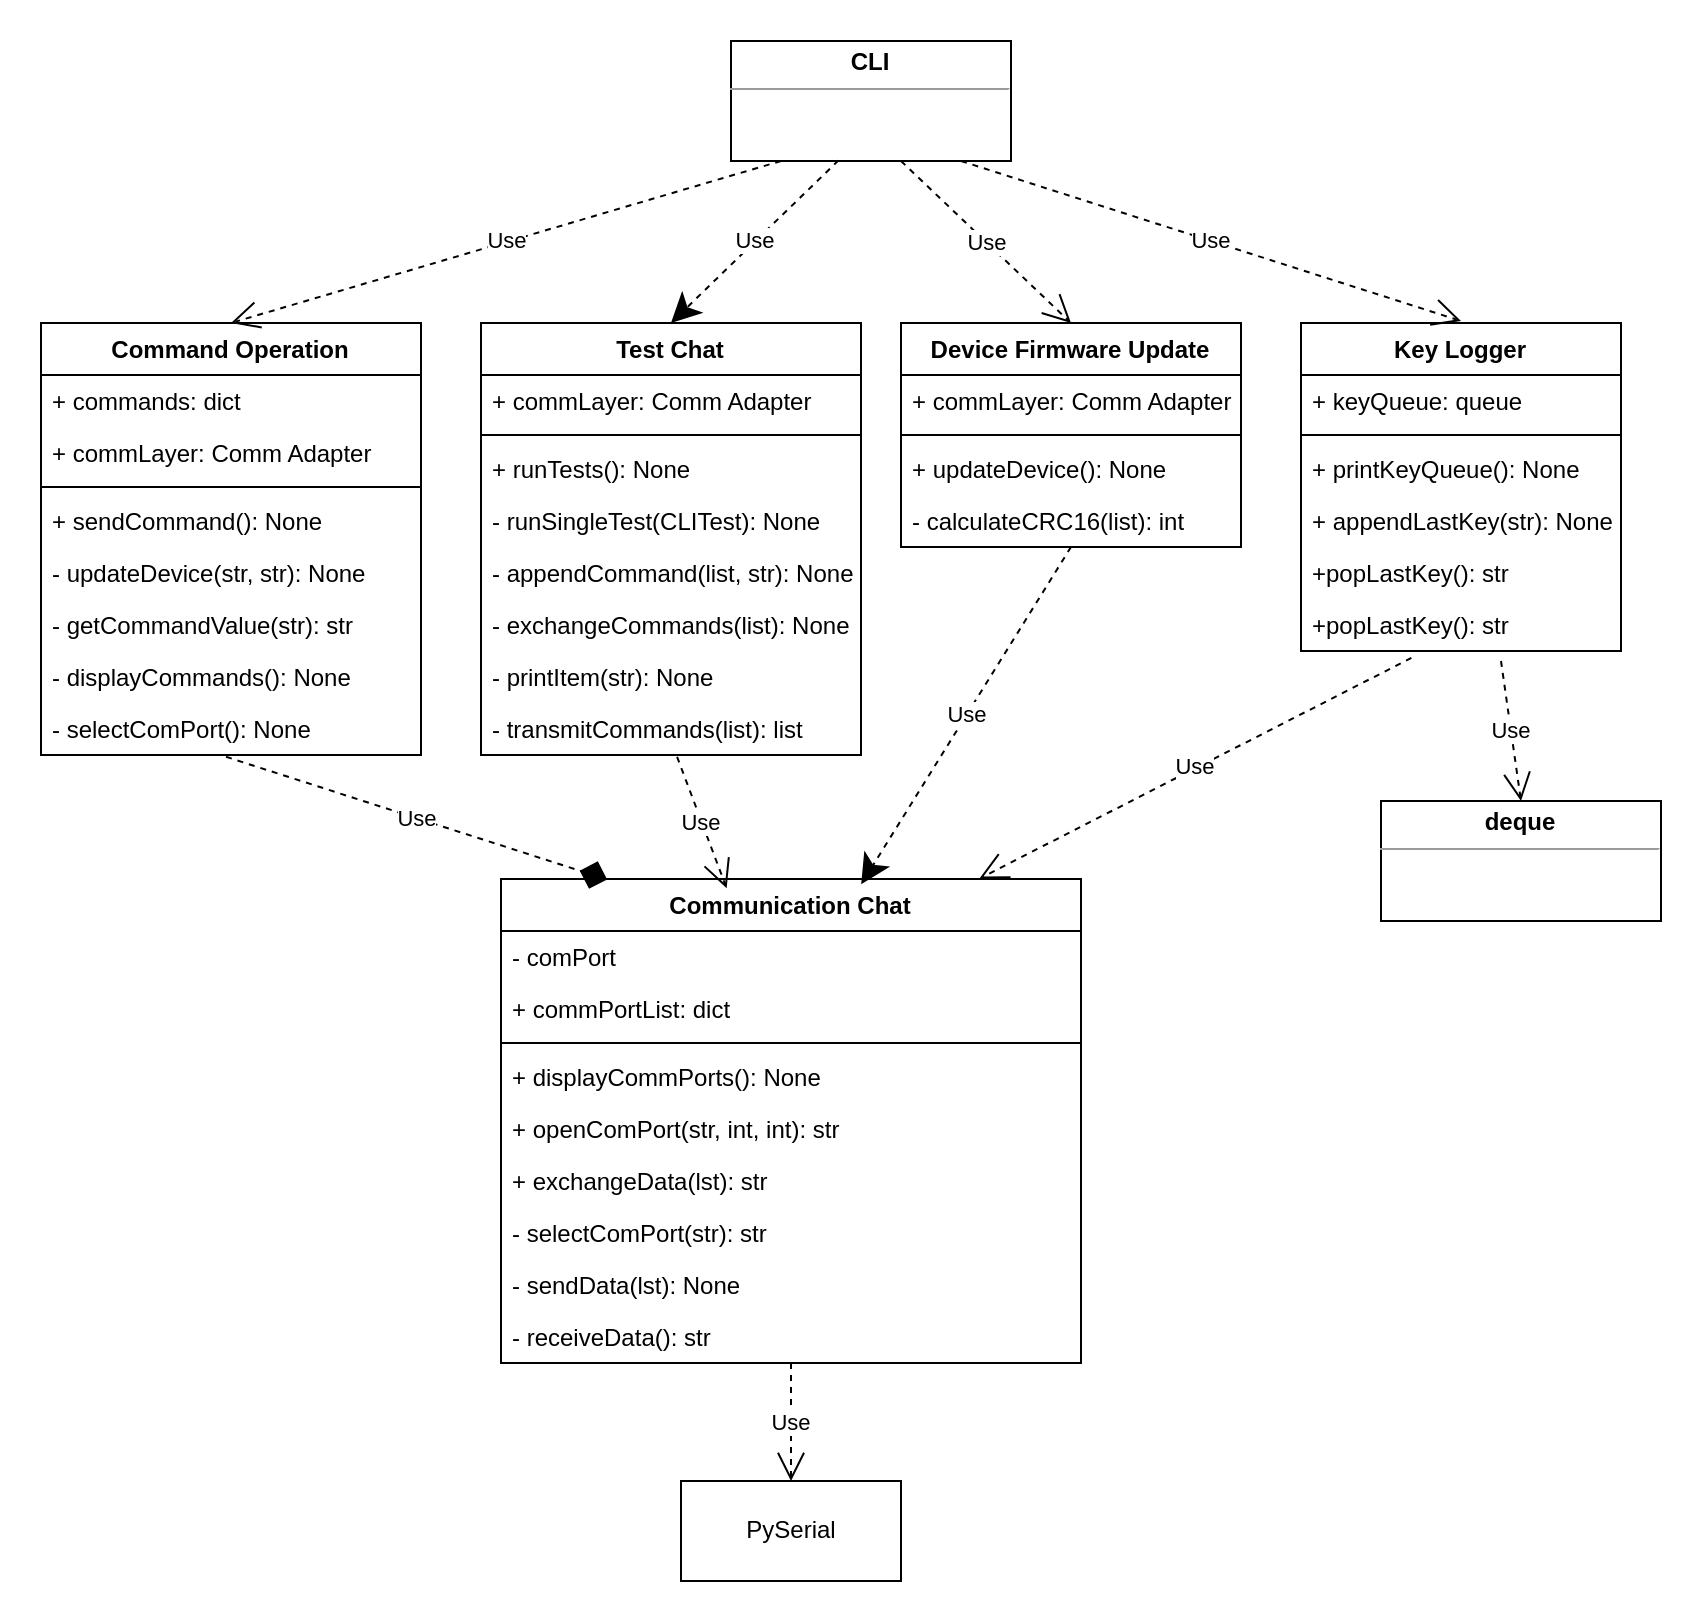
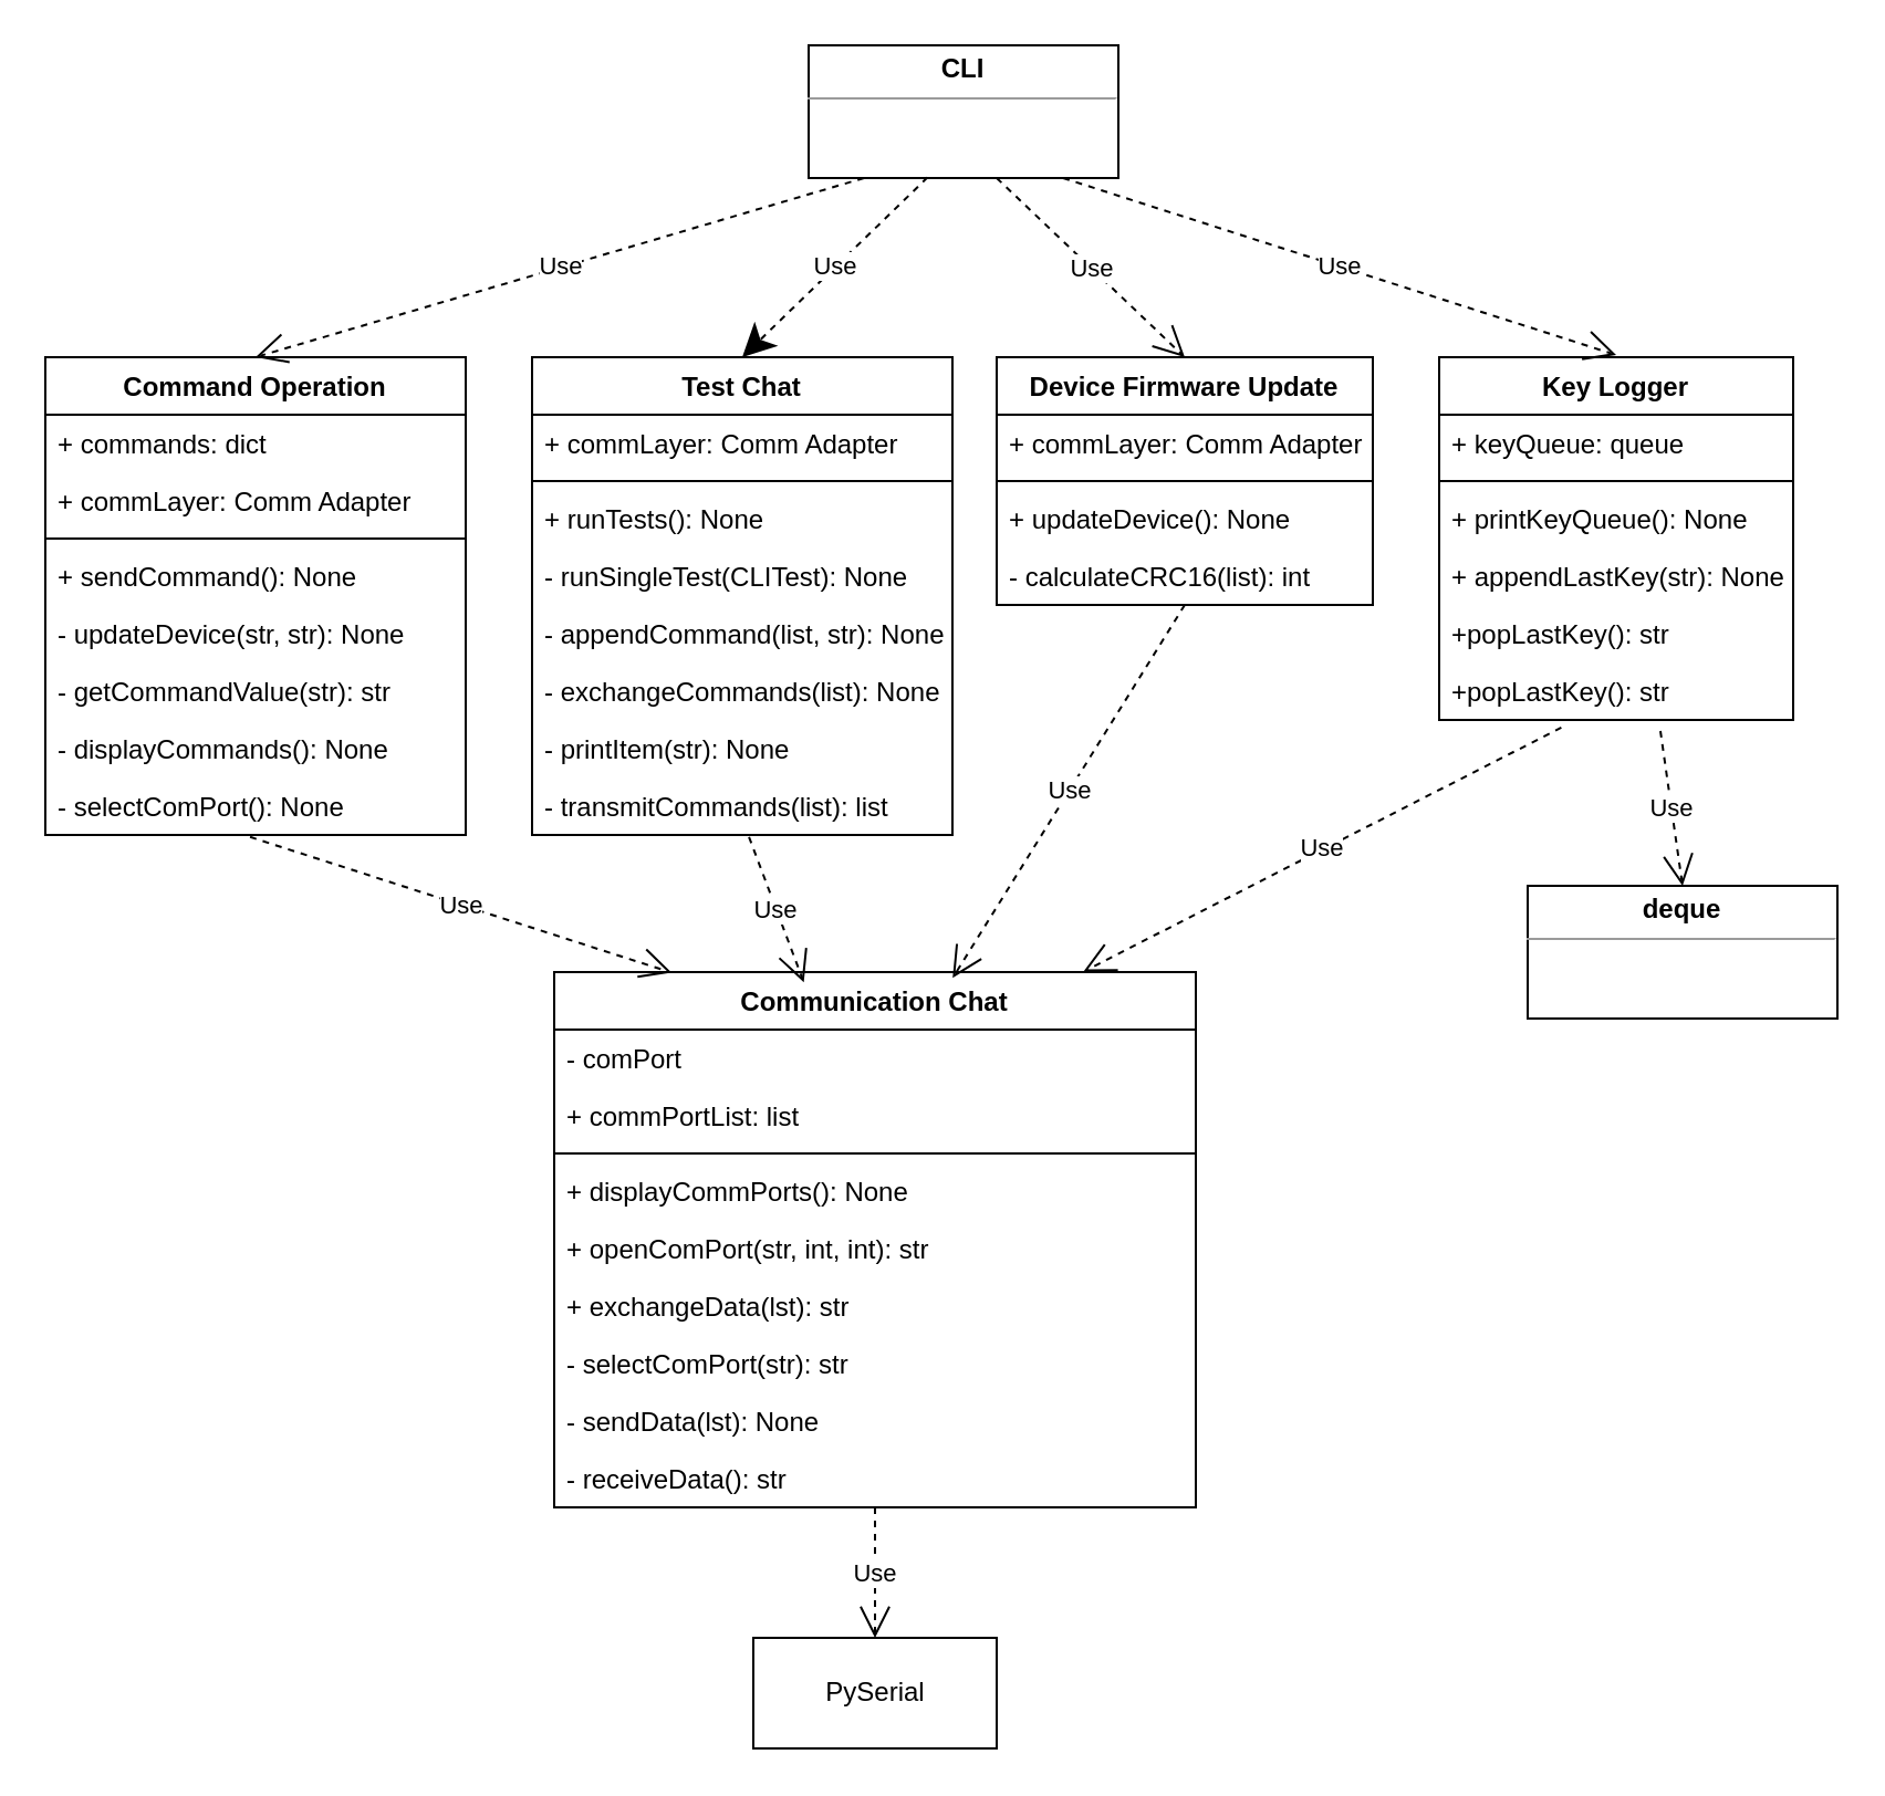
- <mxCell id="49" value="Use" style="endArrow=classic;endSize=12;dashed=1;html=1;rounded=0;entryX=0.621;entryY=0.011;entryDx=0;entryDy=0;exitX=0.5;exitY=1;exitDx=0;exitDy=0;entryPerimeter=0;" edge="1" parent="1" source="2" target="32"><mxGeometry width="160" relative="1" as="geometry"><mxPoint x="341.44" y="260.64" as="sourcePoint" /><mxPoint x="427.24" y="332.634" as="targetPoint" /></mxGeometry></mxCell>
+ <mxCell id="49" value="Use" style="endArrow=open;endSize=12;dashed=1;html=1;rounded=0;entryX=0.621;entryY=0.011;entryDx=0;entryDy=0;exitX=0.5;exitY=1;exitDx=0;exitDy=0;entryPerimeter=0;" edge="1" parent="1" source="2" target="32"><mxGeometry width="160" relative="1" as="geometry"><mxPoint x="341.44" y="260.64" as="sourcePoint" /><mxPoint x="427.24" y="332.634" as="targetPoint" /></mxGeometry></mxCell>
- <mxCell id="47" value="Use" style="endArrow=diamond;endSize=12;dashed=1;html=1;rounded=0;exitX=0.487;exitY=1.035;exitDx=0;exitDy=0;exitPerimeter=0;entryX=0.183;entryY=0.001;entryDx=0;entryDy=0;entryPerimeter=0;" edge="1" parent="1" source="22" target="32"><mxGeometry width="160" relative="1" as="geometry"><mxPoint x="470" y="100" as="sourcePoint" /><mxPoint x="380" y="320" as="targetPoint" /></mxGeometry></mxCell>
+ <mxCell id="47" value="Use" style="endArrow=open;endSize=12;dashed=1;html=1;rounded=0;exitX=0.487;exitY=1.035;exitDx=0;exitDy=0;exitPerimeter=0;entryX=0.183;entryY=0.001;entryDx=0;entryDy=0;entryPerimeter=0;" edge="1" parent="1" source="22" target="32"><mxGeometry width="160" relative="1" as="geometry"><mxPoint x="470" y="100" as="sourcePoint" /><mxPoint x="380" y="320" as="targetPoint" /></mxGeometry></mxCell>
- <mxCell id="34" value="+ commPortList: dict" style="text;strokeColor=none;fillColor=none;align=left;verticalAlign=top;spacingLeft=4;spacingRight=4;overflow=hidden;rotatable=0;points=[[0,0.5],[1,0.5]];portConstraint=eastwest;" vertex="1" parent="32"><mxGeometry y="52" width="290" height="26" as="geometry" /></mxCell>
+ <mxCell id="34" value="+ commPortList: list" style="text;strokeColor=none;fillColor=none;align=left;verticalAlign=top;spacingLeft=4;spacingRight=4;overflow=hidden;rotatable=0;points=[[0,0.5],[1,0.5]];portConstraint=eastwest;" vertex="1" parent="32"><mxGeometry y="52" width="290" height="26" as="geometry" /></mxCell>
